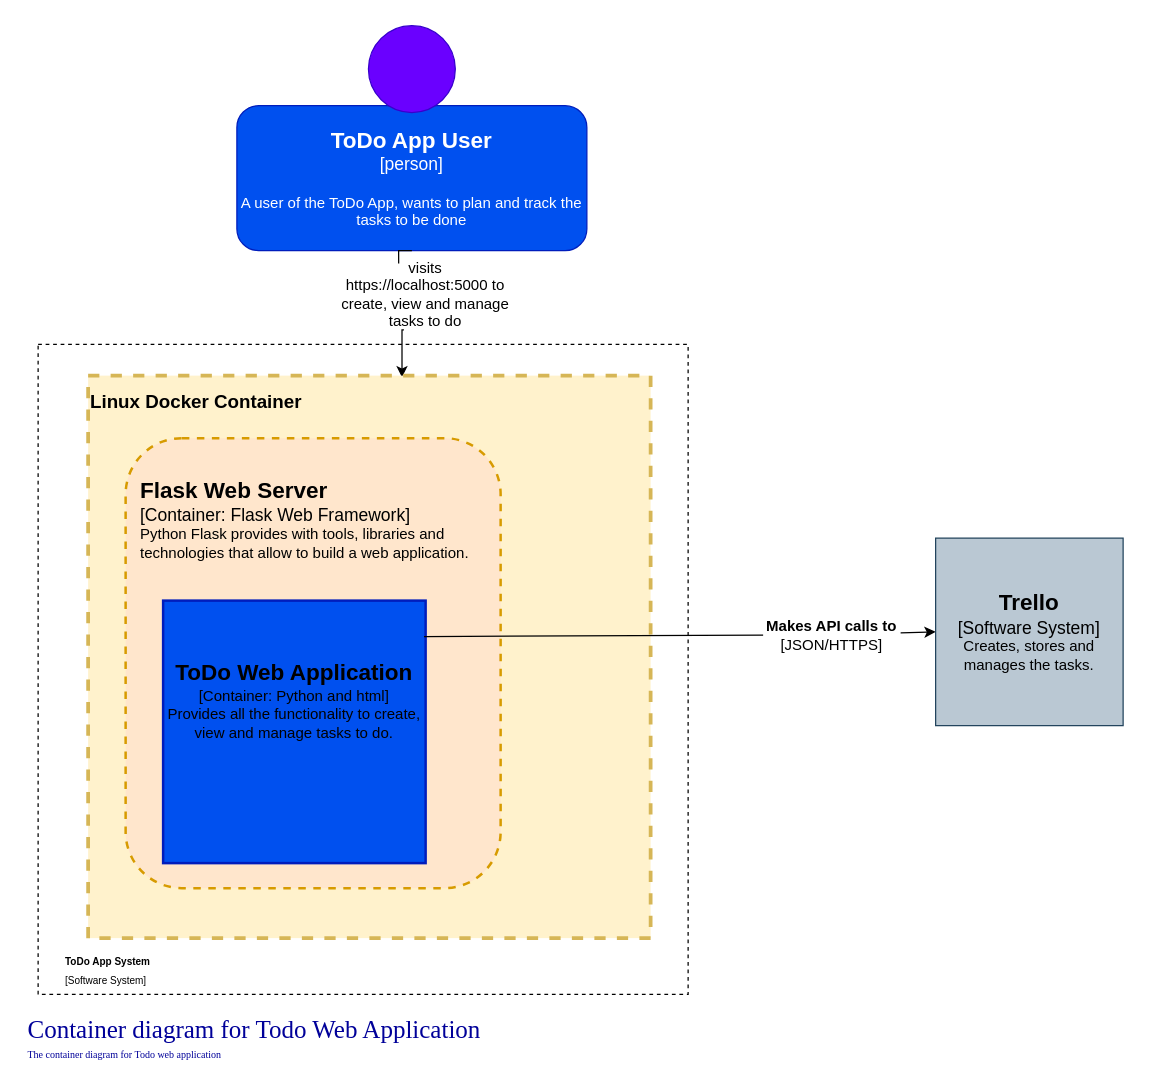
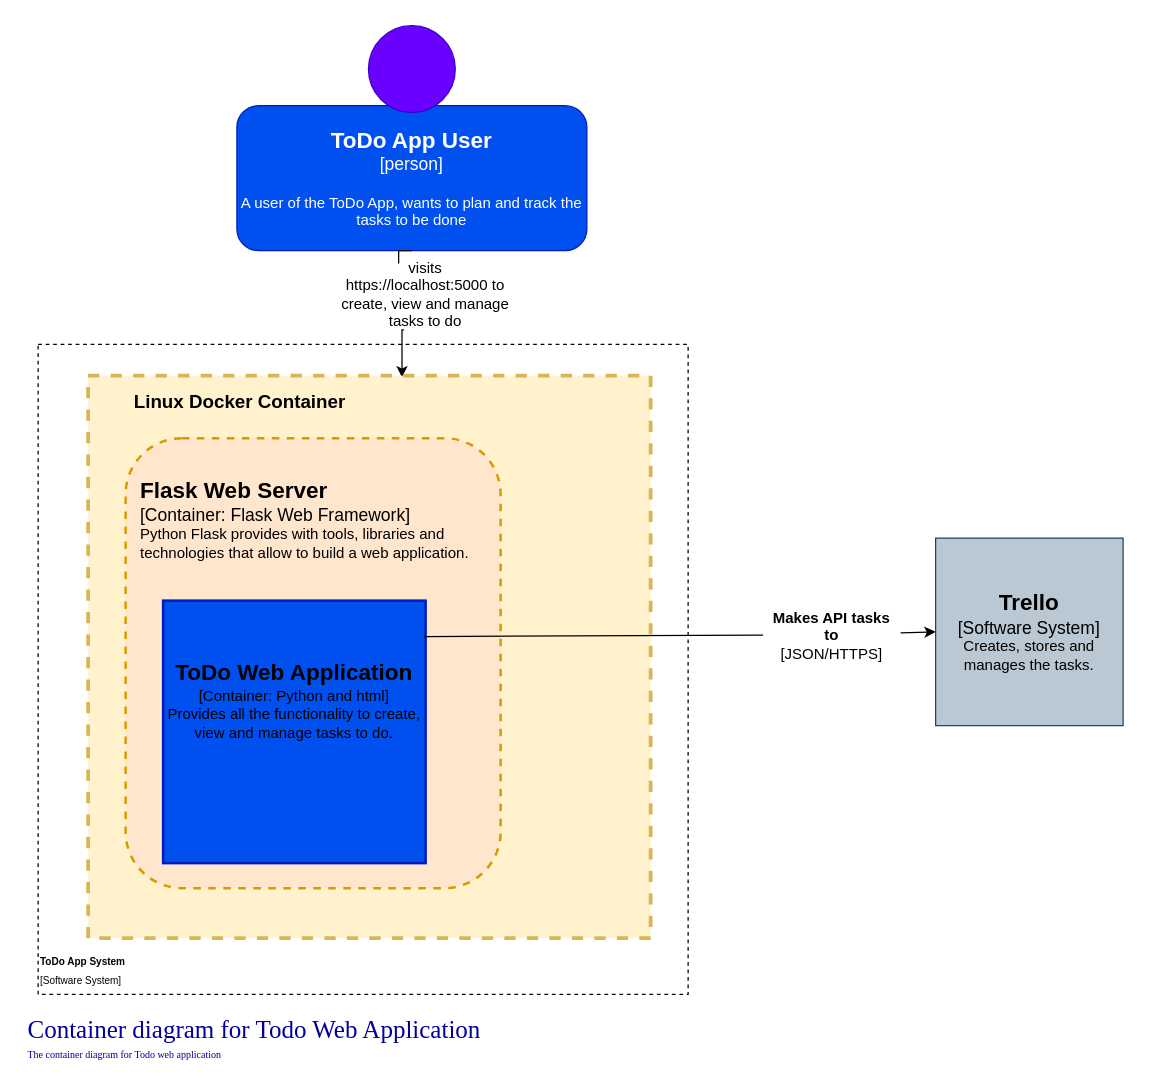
- <mxCell id="6" value="&lt;b&gt;&lt;font style=&quot;font-size: 15px&quot;&gt;Linux Docker Container&lt;/font&gt;&lt;/b&gt;" style="text;html=1;strokeColor=none;fillColor=none;align=left;verticalAlign=middle;whiteSpace=wrap;rounded=0;" parent="1" vertex="1"><mxGeometry x="70" y="310" width="240" height="20" as="geometry" /></mxCell>
+ <mxCell id="6" value="&lt;b&gt;&lt;font style=&quot;font-size: 15px&quot;&gt;Linux Docker Container&lt;/font&gt;&lt;/b&gt;" style="text;html=1;strokeColor=none;fillColor=none;align=left;verticalAlign=middle;whiteSpace=wrap;rounded=0;" parent="1" vertex="1"><mxGeometry x="105" y="310" width="240" height="20" as="geometry" /></mxCell>
- <mxCell id="17" value="&lt;b&gt;Makes API calls to&lt;/b&gt;&lt;br&gt;[JSON/HTTPS]" style="text;html=1;strokeColor=none;fillColor=none;align=center;verticalAlign=middle;whiteSpace=wrap;rounded=0;" vertex="1" parent="1"><mxGeometry x="610" y="495" width="110" height="25" as="geometry" /></mxCell>
+ <mxCell id="17" value="&lt;b&gt;Makes API tasks to&lt;/b&gt;&lt;br&gt;[JSON/HTTPS]" style="text;html=1;strokeColor=none;fillColor=none;align=center;verticalAlign=middle;whiteSpace=wrap;rounded=0;" vertex="1" parent="1"><mxGeometry x="610" y="495" width="110" height="25" as="geometry" /></mxCell>
- <mxCell id="19" value="&lt;font style=&quot;font-size: 8px&quot;&gt;&lt;b&gt;ToDo App System&lt;/b&gt;&lt;br&gt;[Software System]&lt;/font&gt;" style="text;html=1;strokeColor=none;fillColor=none;align=left;verticalAlign=middle;whiteSpace=wrap;rounded=0;" vertex="1" parent="1"><mxGeometry x="50" y="760" width="170" height="30" as="geometry" /></mxCell>
+ <mxCell id="19" value="&lt;font style=&quot;font-size: 8px&quot;&gt;&lt;b&gt;ToDo App System&lt;/b&gt;&lt;br&gt;[Software System]&lt;/font&gt;" style="text;html=1;strokeColor=none;fillColor=none;align=left;verticalAlign=middle;whiteSpace=wrap;rounded=0;" vertex="1" parent="1"><mxGeometry x="30" y="760" width="170" height="30" as="geometry" /></mxCell>
